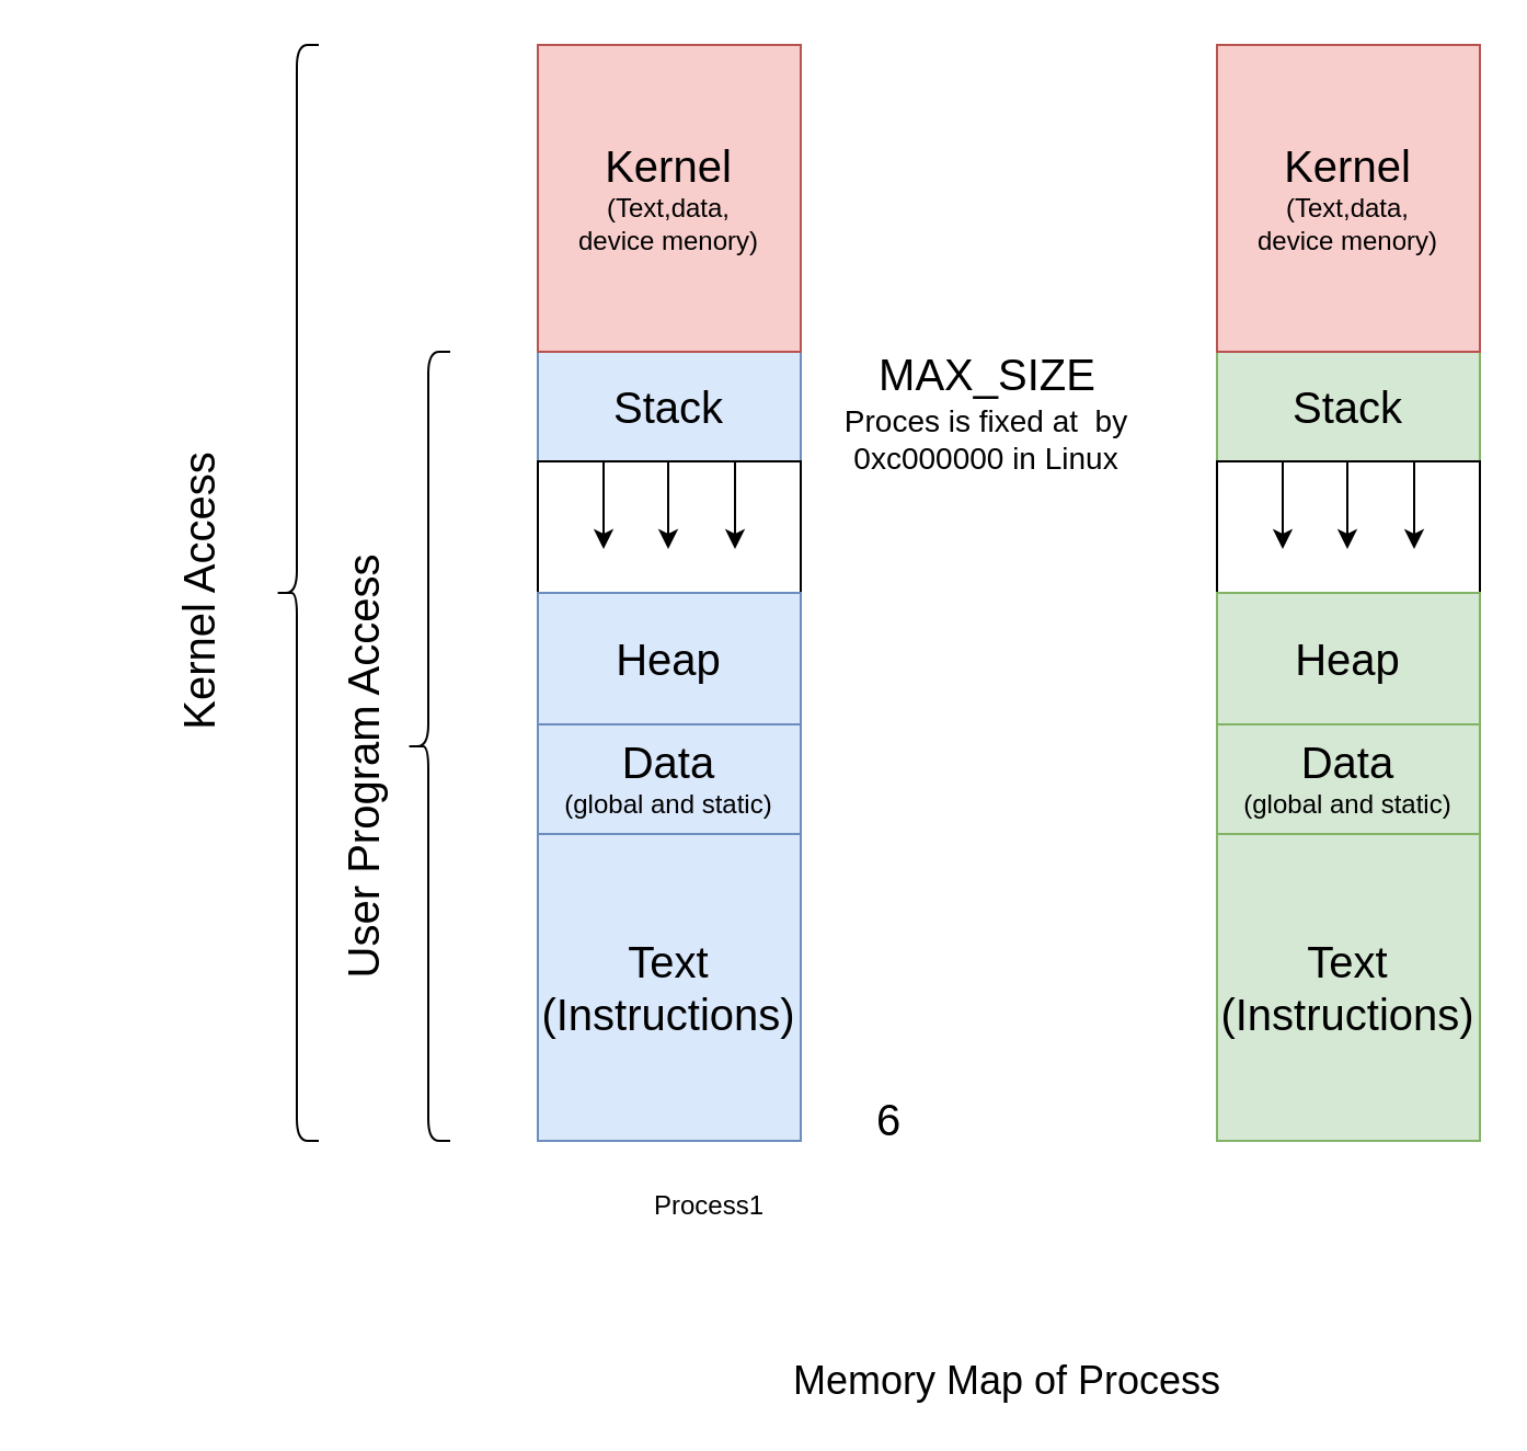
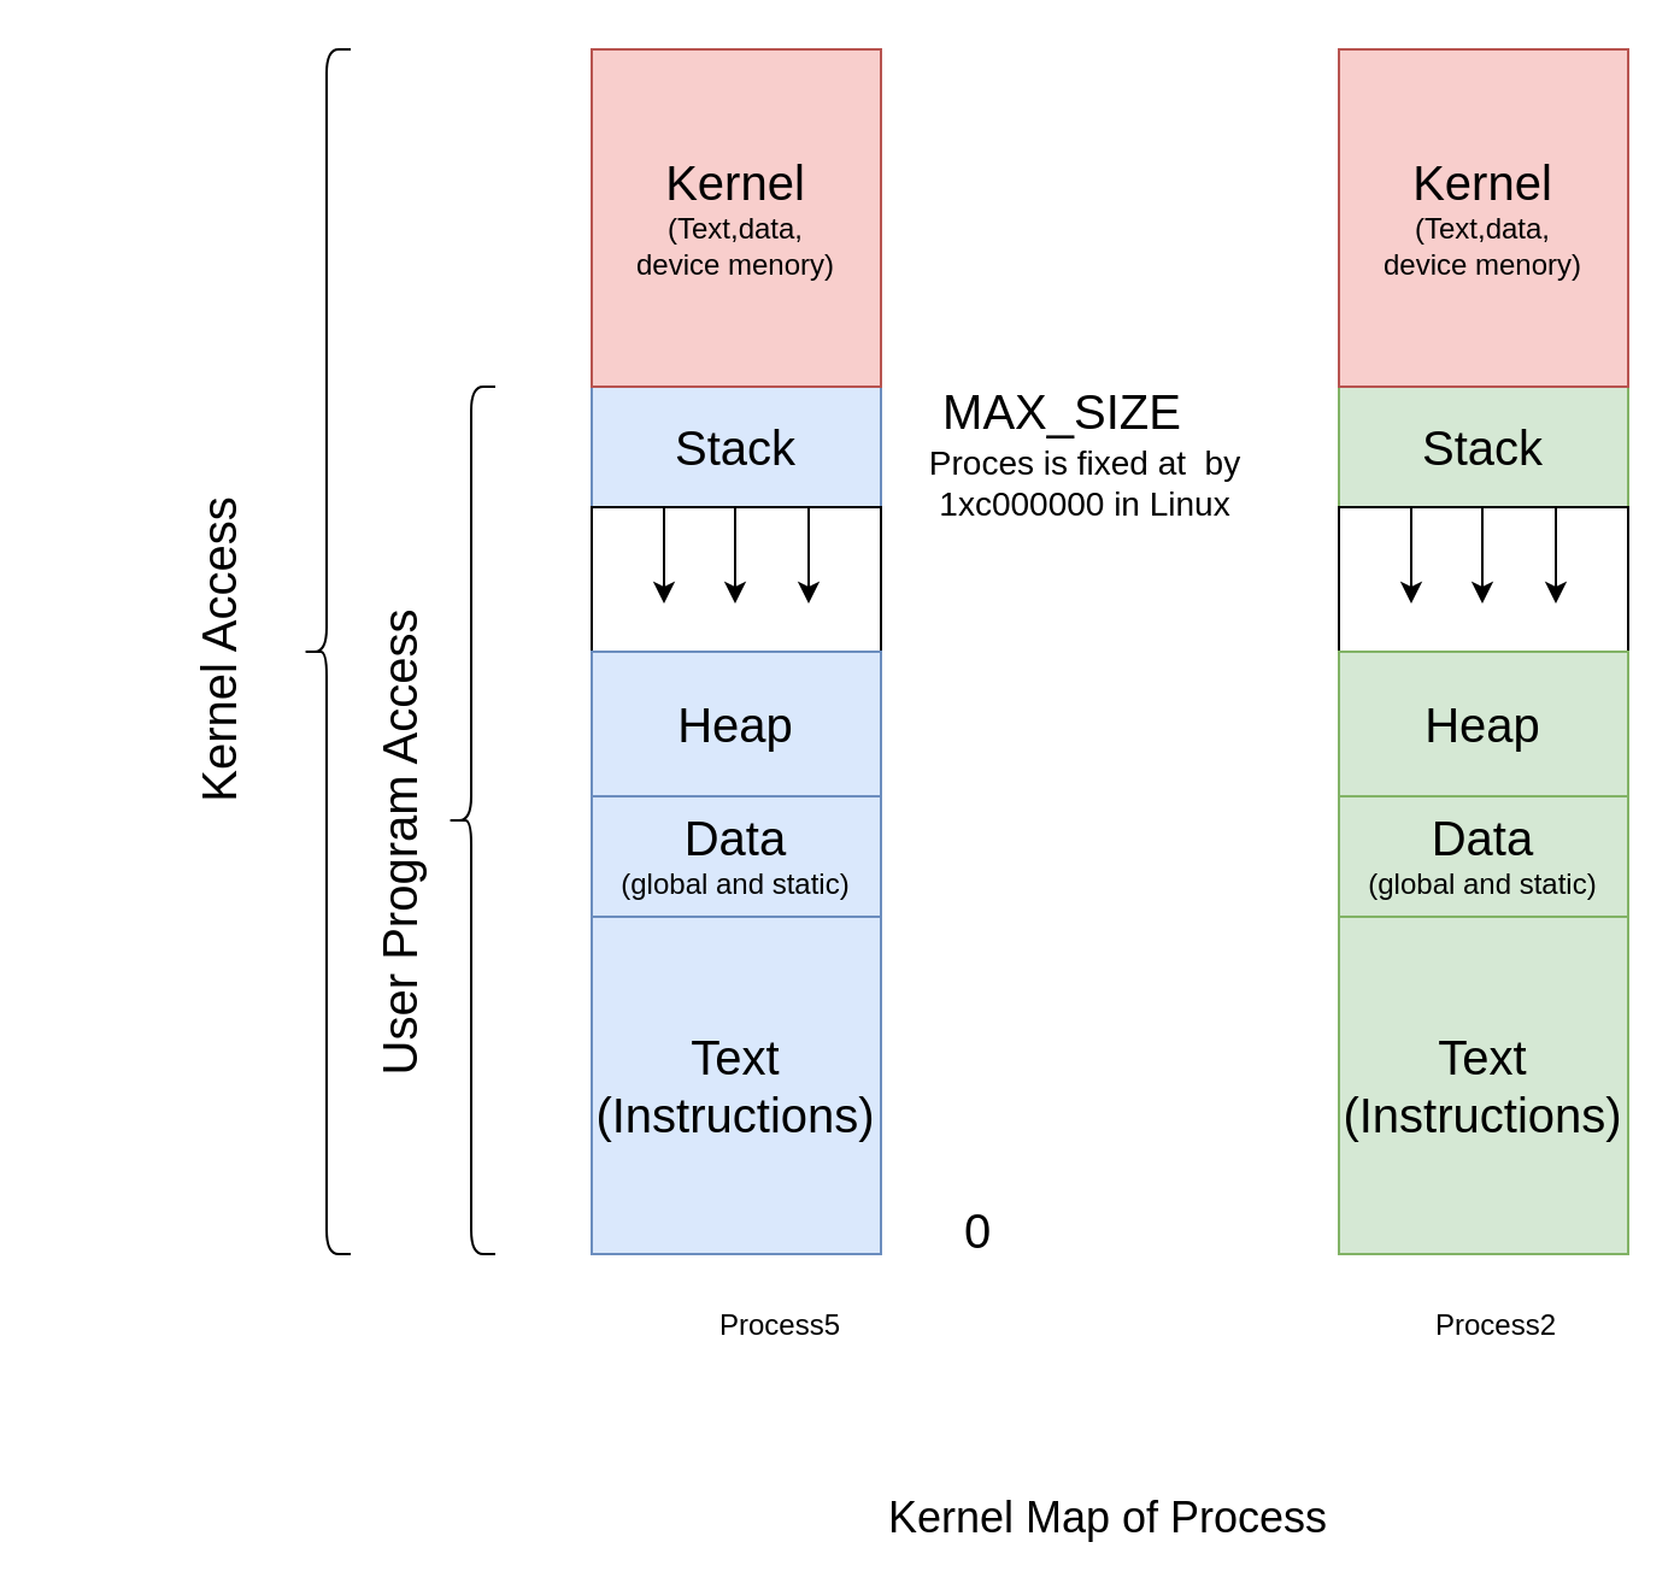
- <mxCell id="11" value="&lt;font style=&quot;font-size: 20px&quot;&gt;MAX_SIZE&lt;/font&gt;" style="text;html=1;align=center;verticalAlign=middle;resizable=0;points=[];autosize=1;" parent="1" vertex="1"><mxGeometry x="395" y="160" width="110" height="20" as="geometry" /></mxCell>
+ <mxCell id="11" value="&lt;font style=&quot;font-size: 20px&quot;&gt;MAX_SIZE&lt;/font&gt;" style="text;html=1;align=center;verticalAlign=middle;resizable=0;points=[];autosize=1;" parent="1" vertex="1"><mxGeometry x="385" y="160" width="110" height="20" as="geometry" /></mxCell>
- <mxCell id="13" value="&lt;font style=&quot;font-size: 14px&quot;&gt;Proces is fixed at&amp;nbsp; by 0xc000000 in Linux&lt;/font&gt;" style="text;html=1;strokeColor=none;fillColor=none;align=center;verticalAlign=middle;whiteSpace=wrap;rounded=0;" parent="1" vertex="1"><mxGeometry x="371" y="190" width="158" height="20" as="geometry" /></mxCell>
+ <mxCell id="13" value="&lt;font style=&quot;font-size: 14px&quot;&gt;Proces is fixed at&amp;nbsp; by 1xc000000 in Linux&lt;/font&gt;" style="text;html=1;strokeColor=none;fillColor=none;align=center;verticalAlign=middle;whiteSpace=wrap;rounded=0;" parent="1" vertex="1"><mxGeometry x="371" y="190" width="158" height="20" as="geometry" /></mxCell>
- <mxCell id="10" value="&lt;font style=&quot;font-size: 20px&quot;&gt;6&lt;/font&gt;" style="text;html=1;align=center;verticalAlign=middle;resizable=0;points=[];autosize=1;" parent="1" vertex="1"><mxGeometry x="390" y="500" width="30" height="20" as="geometry" /></mxCell>
+ <mxCell id="10" value="&lt;font style=&quot;font-size: 20px&quot;&gt;0&lt;/font&gt;" style="text;html=1;align=center;verticalAlign=middle;resizable=0;points=[];autosize=1;" parent="1" vertex="1"><mxGeometry x="390" y="500" width="30" height="20" as="geometry" /></mxCell>
- <mxCell id="28" value="Process1" style="text;html=1;align=center;verticalAlign=middle;resizable=0;points=[];autosize=1;" parent="1" vertex="1"><mxGeometry x="288" y="540" width="70" height="20" as="geometry" /></mxCell>
+ <mxCell id="28" value="Process5" style="text;html=1;align=center;verticalAlign=middle;resizable=0;points=[];autosize=1;" parent="1" vertex="1"><mxGeometry x="288" y="540" width="70" height="20" as="geometry" /></mxCell>
+ <mxCell id="29" value="Process2" style="text;html=1;align=center;verticalAlign=middle;resizable=0;points=[];autosize=1;" parent="1" vertex="1"><mxGeometry x="585" y="540" width="70" height="20" as="geometry" /></mxCell>
- <mxCell id="12" value="&lt;font style=&quot;font-size: 18px&quot;&gt;Memory Map of Process&lt;/font&gt;" style="text;html=1;align=center;verticalAlign=middle;resizable=0;points=[];autosize=1;" parent="1" vertex="1"><mxGeometry x="354" y="620" width="210" height="20" as="geometry" /></mxCell>
+ <mxCell id="12" value="&lt;font style=&quot;font-size: 18px&quot;&gt;Kernel Map of Process&lt;/font&gt;" style="text;html=1;align=center;verticalAlign=middle;resizable=0;points=[];autosize=1;" parent="1" vertex="1"><mxGeometry x="354" y="620" width="210" height="20" as="geometry" /></mxCell>
